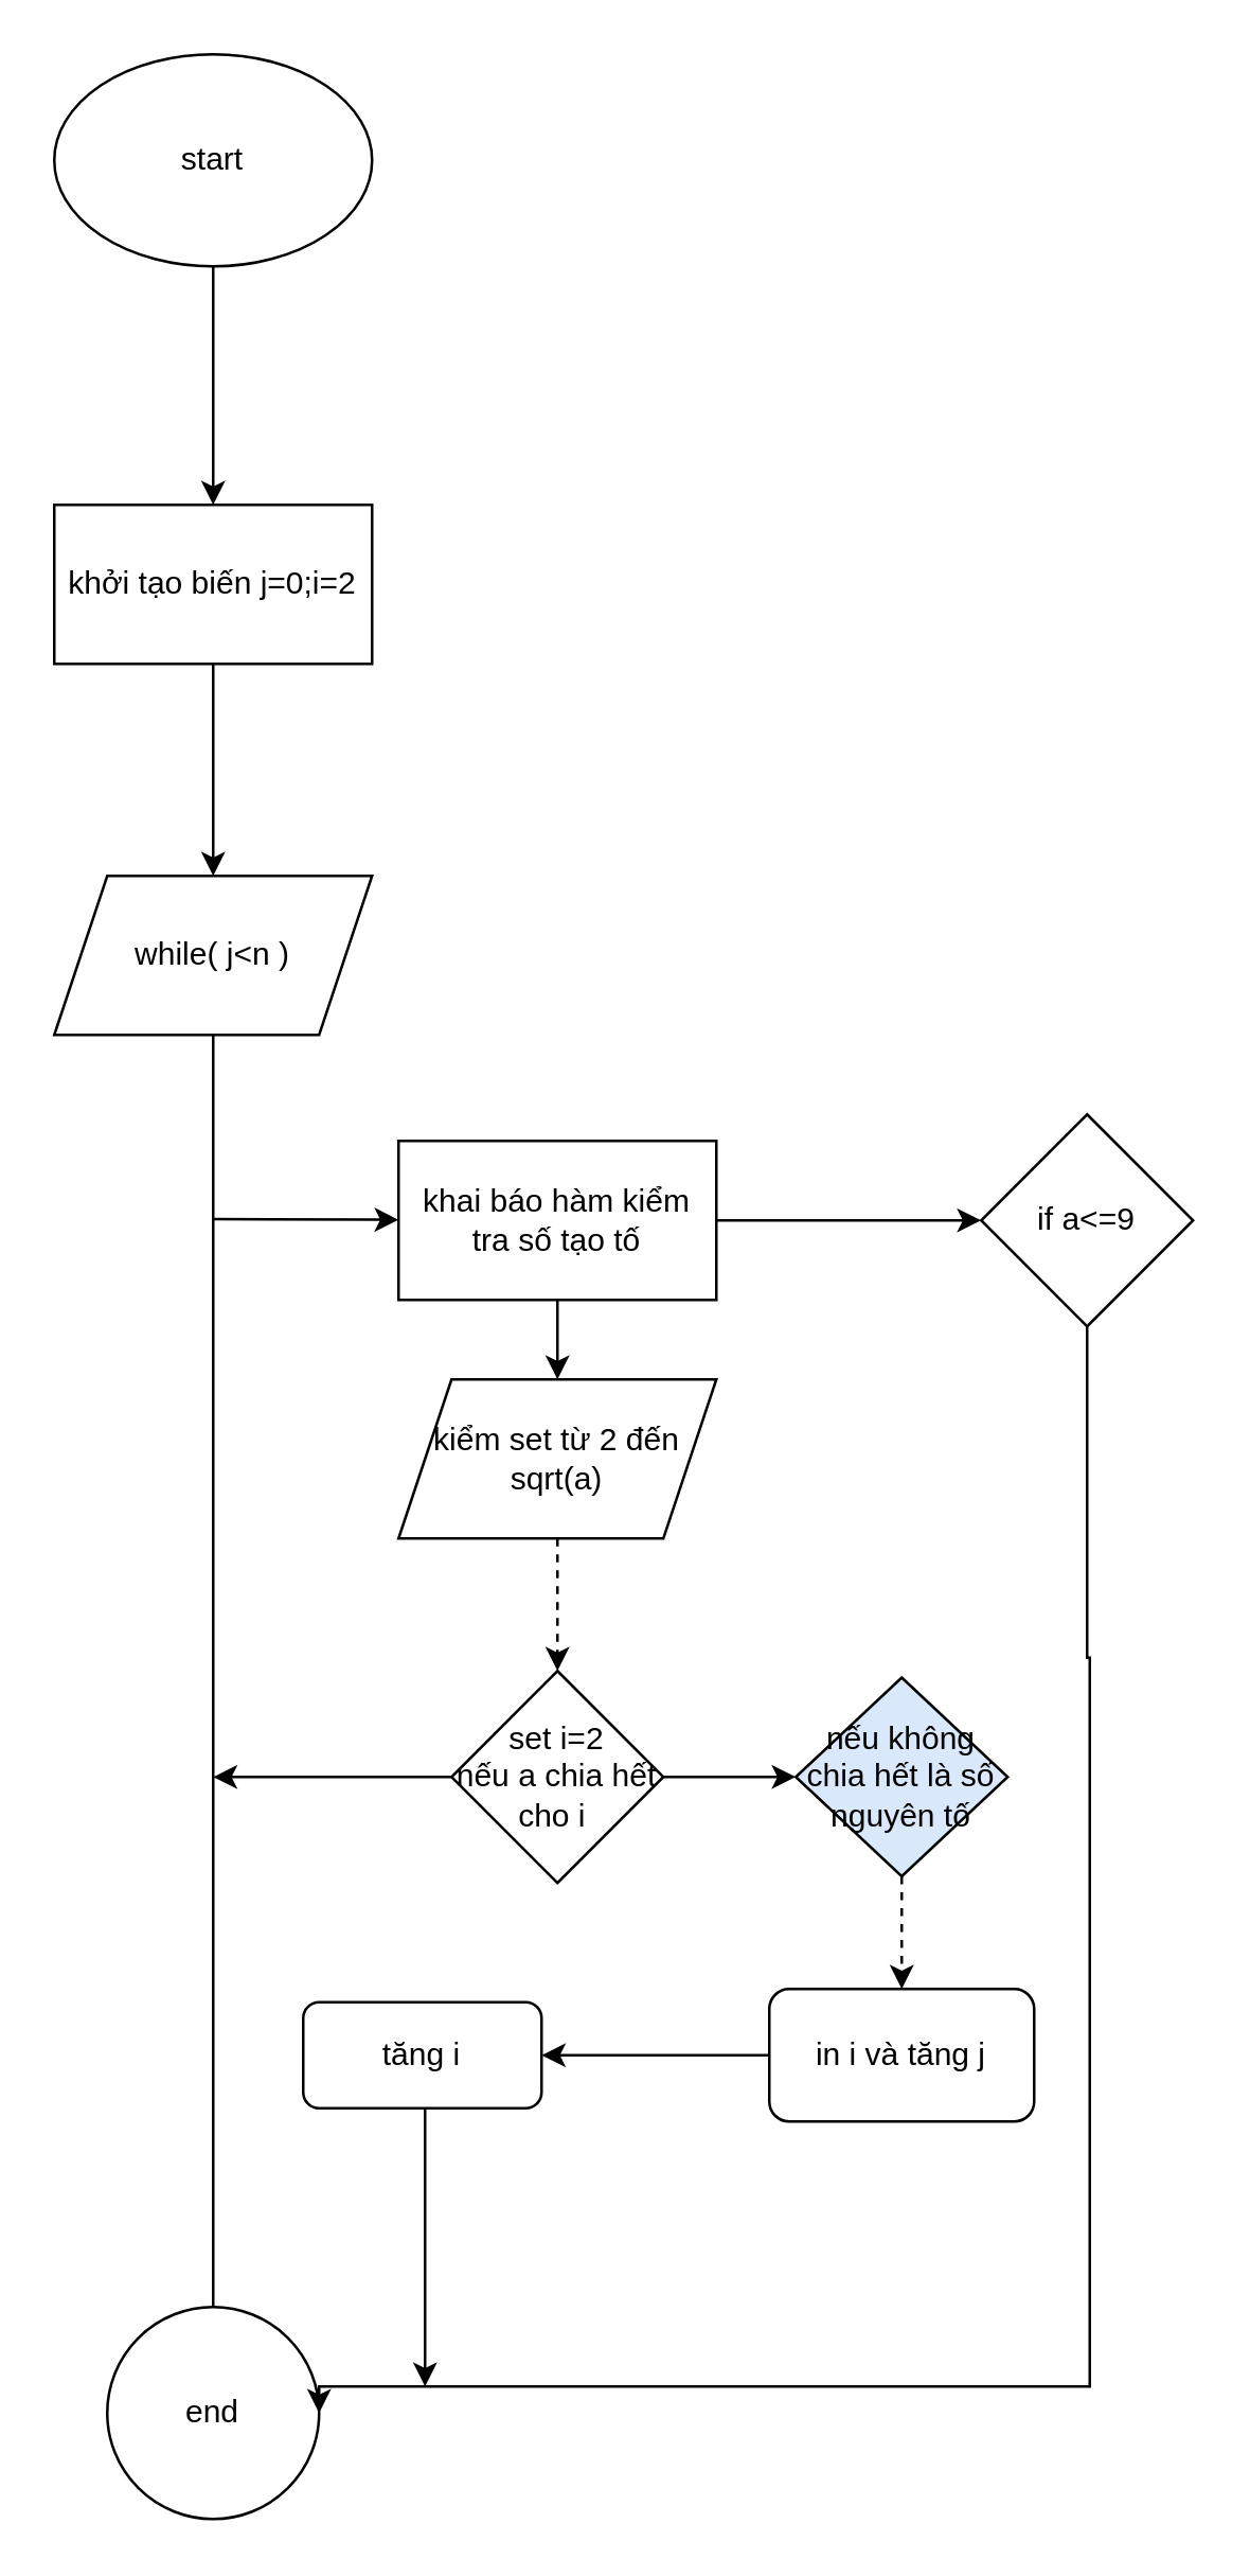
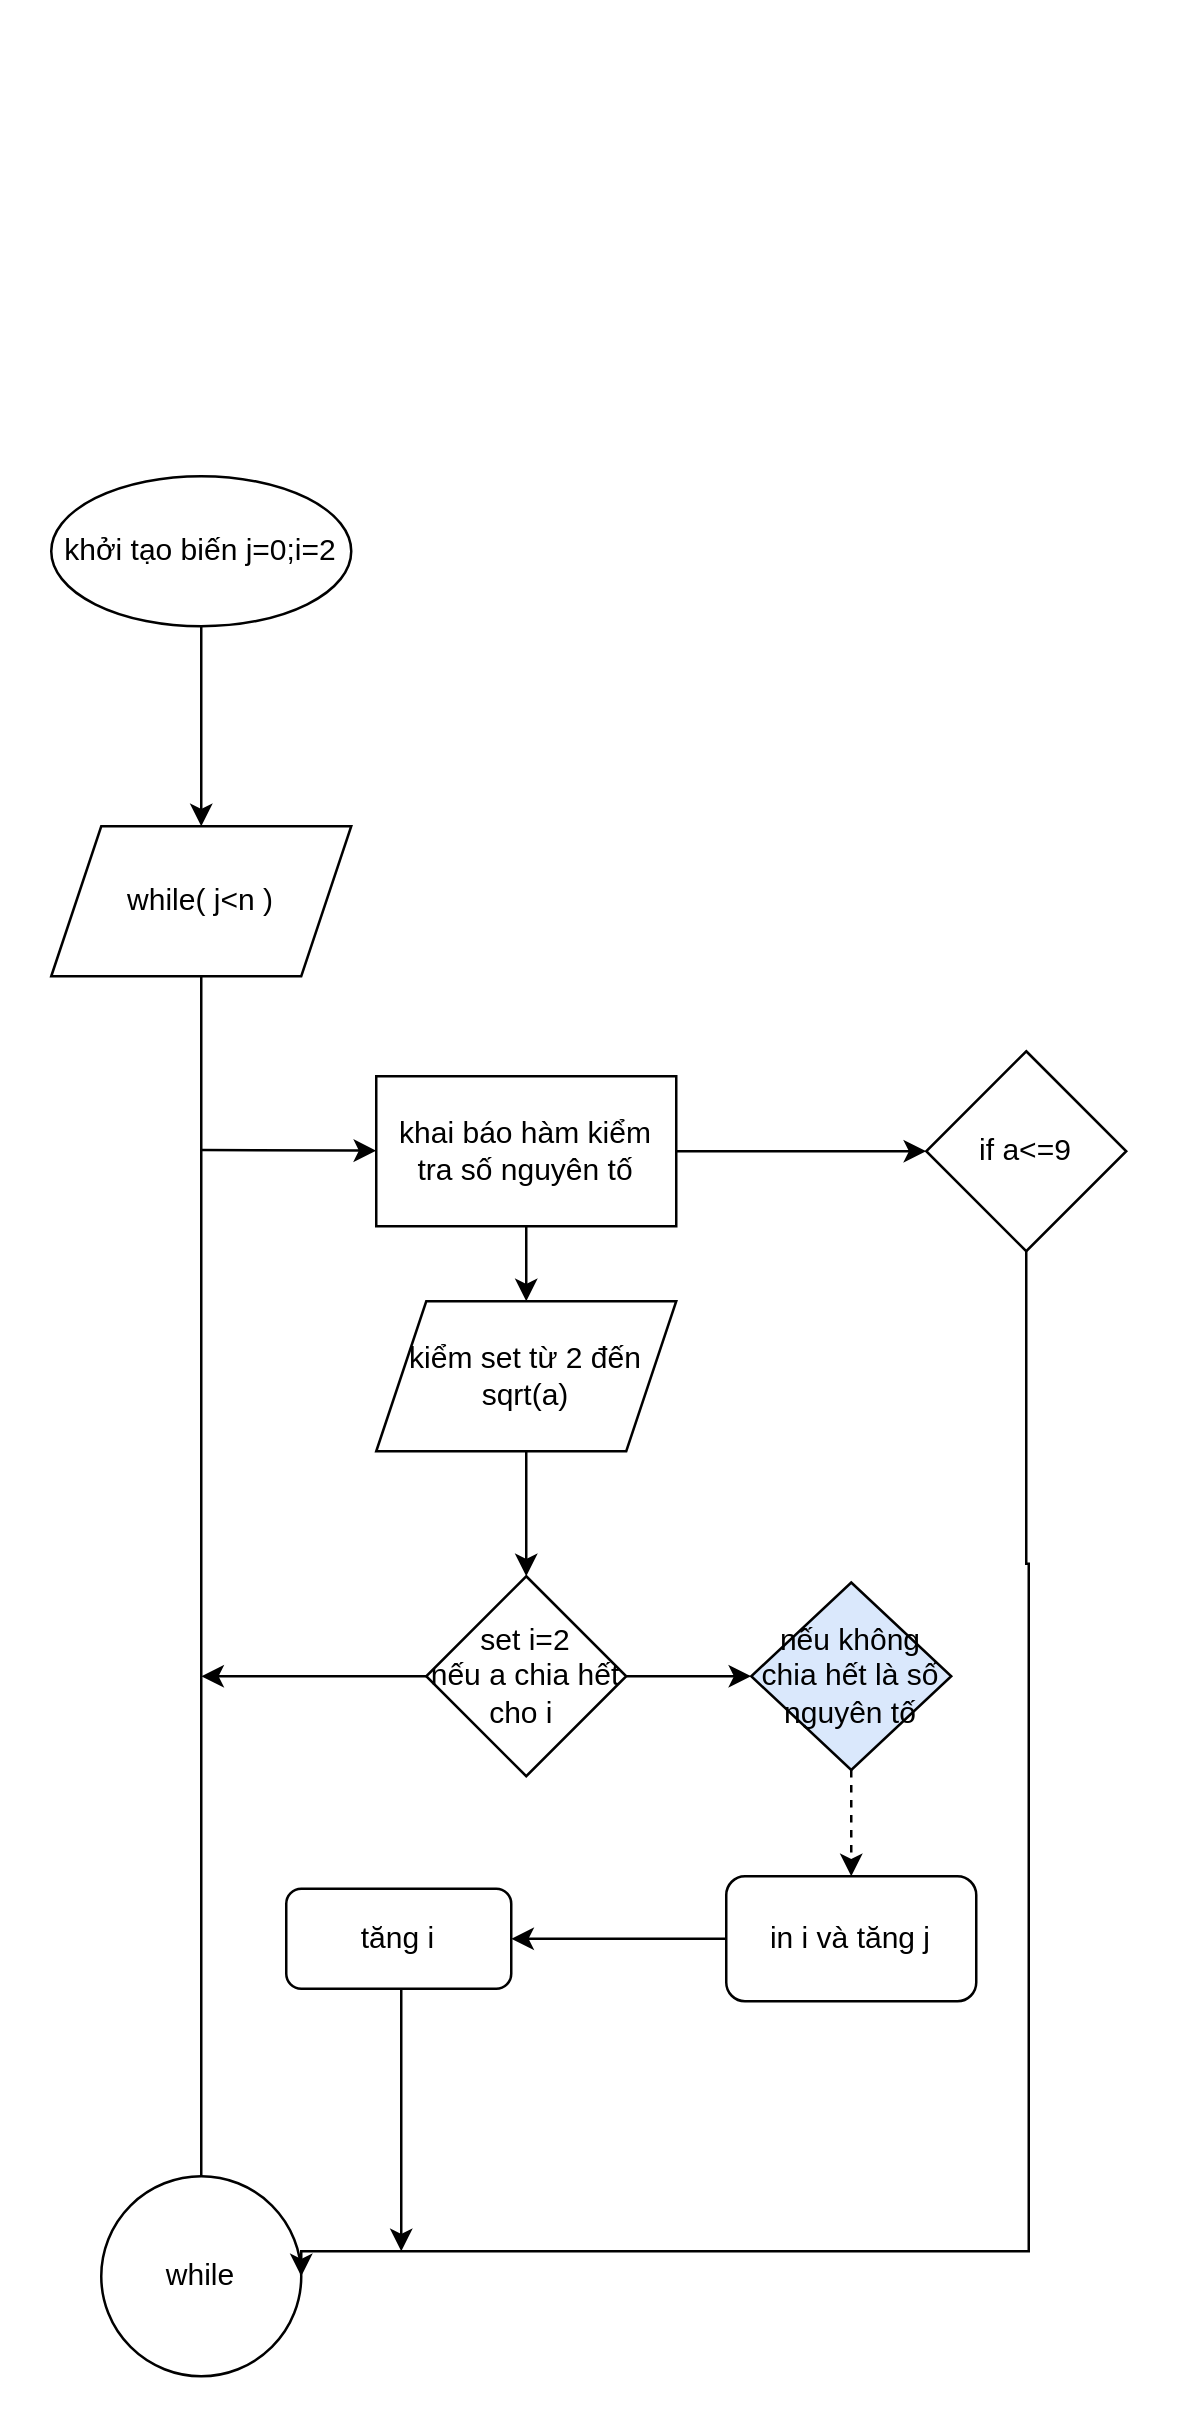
- <mxCell id="3" value="start" style="ellipse;whiteSpace=wrap;html=1;" vertex="1" parent="1"><mxGeometry x="20" y="20" width="120" height="80" as="geometry" /></mxCell>
- <mxCell id="2" value="" style="edgeStyle=orthogonalEdgeStyle;rounded=0;orthogonalLoop=1;jettySize=auto;html=1;" edge="1" parent="1" source="3" target="5"><mxGeometry relative="1" as="geometry" /></mxCell>
- <mxCell id="5" value="khởi tạo biến j=0;i=2" style="whiteSpace=wrap;html=1;" vertex="1" parent="1"><mxGeometry x="20" y="190" width="120" height="60" as="geometry" /></mxCell>
+ <mxCell id="5" value="khởi tạo biến j=0;i=2" style="ellipse;whiteSpace=wrap;html=1;" vertex="1" parent="1"><mxGeometry x="20" y="190" width="120" height="60" as="geometry" /></mxCell>
- <mxCell id="12" value="khai báo hàm kiểm tra số tạo tố" style="whiteSpace=wrap;html=1;" vertex="1" parent="1"><mxGeometry x="150" y="430" width="120" height="60" as="geometry" /></mxCell>
+ <mxCell id="12" value="khai báo hàm kiểm tra số nguyên tố" style="whiteSpace=wrap;html=1;" vertex="1" parent="1"><mxGeometry x="150" y="430" width="120" height="60" as="geometry" /></mxCell>
- <mxCell id="15" value="" style="edgeStyle=orthogonalEdgeStyle;rounded=0;orthogonalLoop=1;jettySize=auto;html=1;dashed=1;" edge="1" parent="1" source="16" target="19"><mxGeometry relative="1" as="geometry" /></mxCell>
+ <mxCell id="15" value="" style="edgeStyle=orthogonalEdgeStyle;rounded=0;orthogonalLoop=1;jettySize=auto;html=1;" edge="1" parent="1" source="16" target="19"><mxGeometry relative="1" as="geometry" /></mxCell>
- <mxCell id="8" value="end" style="ellipse;whiteSpace=wrap;html=1;" vertex="1" parent="1"><mxGeometry x="40" y="870" width="80" height="80" as="geometry" /></mxCell>
+ <mxCell id="8" value="while" style="ellipse;whiteSpace=wrap;html=1;" vertex="1" parent="1"><mxGeometry x="40" y="870" width="80" height="80" as="geometry" /></mxCell>
